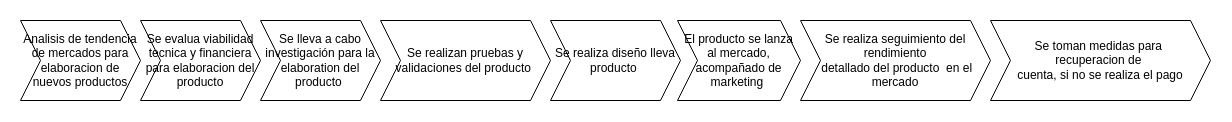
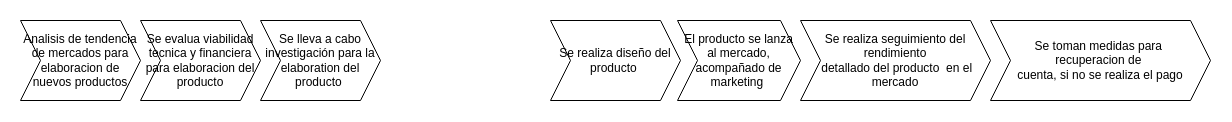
- <mxCell id="4" value="Se realizan pruebas y validaciones del producto&amp;nbsp;" style="shape=step;perimeter=stepPerimeter;whiteSpace=wrap;html=1;fixedSize=1;" vertex="1" parent="1"><mxGeometry x="380" y="20" width="170" height="80" as="geometry" /></mxCell>
- <mxCell id="3" value="Se realiza diseño lleva producto&amp;nbsp;" style="shape=step;perimeter=stepPerimeter;whiteSpace=wrap;html=1;fixedSize=1;" vertex="1" parent="1"><mxGeometry x="550" y="20" width="130" height="80" as="geometry" /></mxCell>
+ <mxCell id="3" value="Se realiza diseño del producto&amp;nbsp;" style="shape=step;perimeter=stepPerimeter;whiteSpace=wrap;html=1;fixedSize=1;" vertex="1" parent="1"><mxGeometry x="550" y="20" width="130" height="80" as="geometry" /></mxCell>
